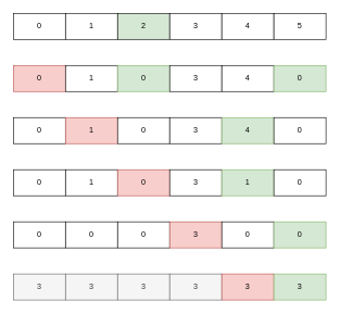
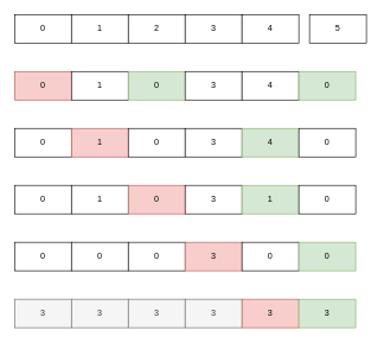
- <mxCell id="4" value="2" style="rounded=0;whiteSpace=wrap;html=1;fillColor=#d5e8d4;" vertex="1" parent="1"><mxGeometry x="180" y="20" width="80" height="40" as="geometry" /></mxCell>
+ <mxCell id="4" value="2" style="rounded=0;whiteSpace=wrap;html=1;" vertex="1" parent="1"><mxGeometry x="180" y="20" width="80" height="40" as="geometry" /></mxCell>
- <mxCell id="7" value="5" style="rounded=0;whiteSpace=wrap;html=1;" vertex="1" parent="1"><mxGeometry x="420" y="20" width="80" height="40" as="geometry" /></mxCell>
+ <mxCell id="7" value="5" style="rounded=0;whiteSpace=wrap;html=1;" vertex="1" parent="1"><mxGeometry x="435" y="20" width="80" height="40" as="geometry" /></mxCell>
